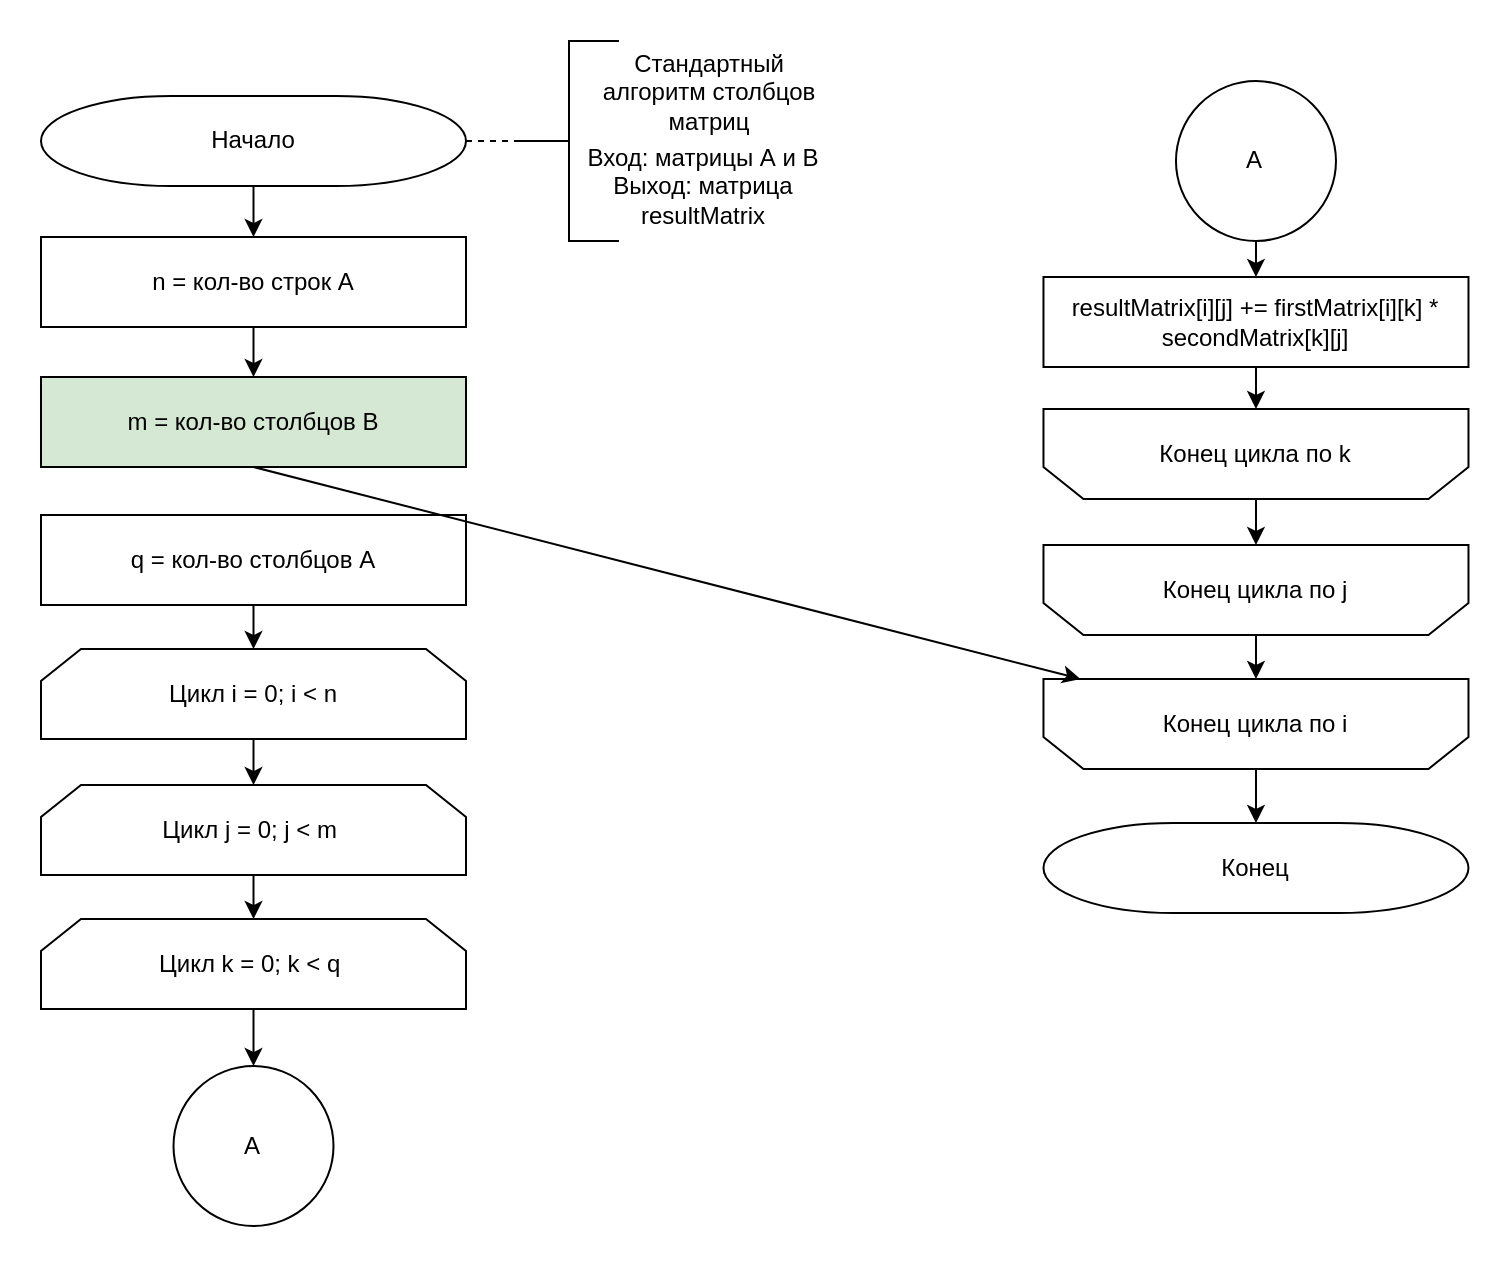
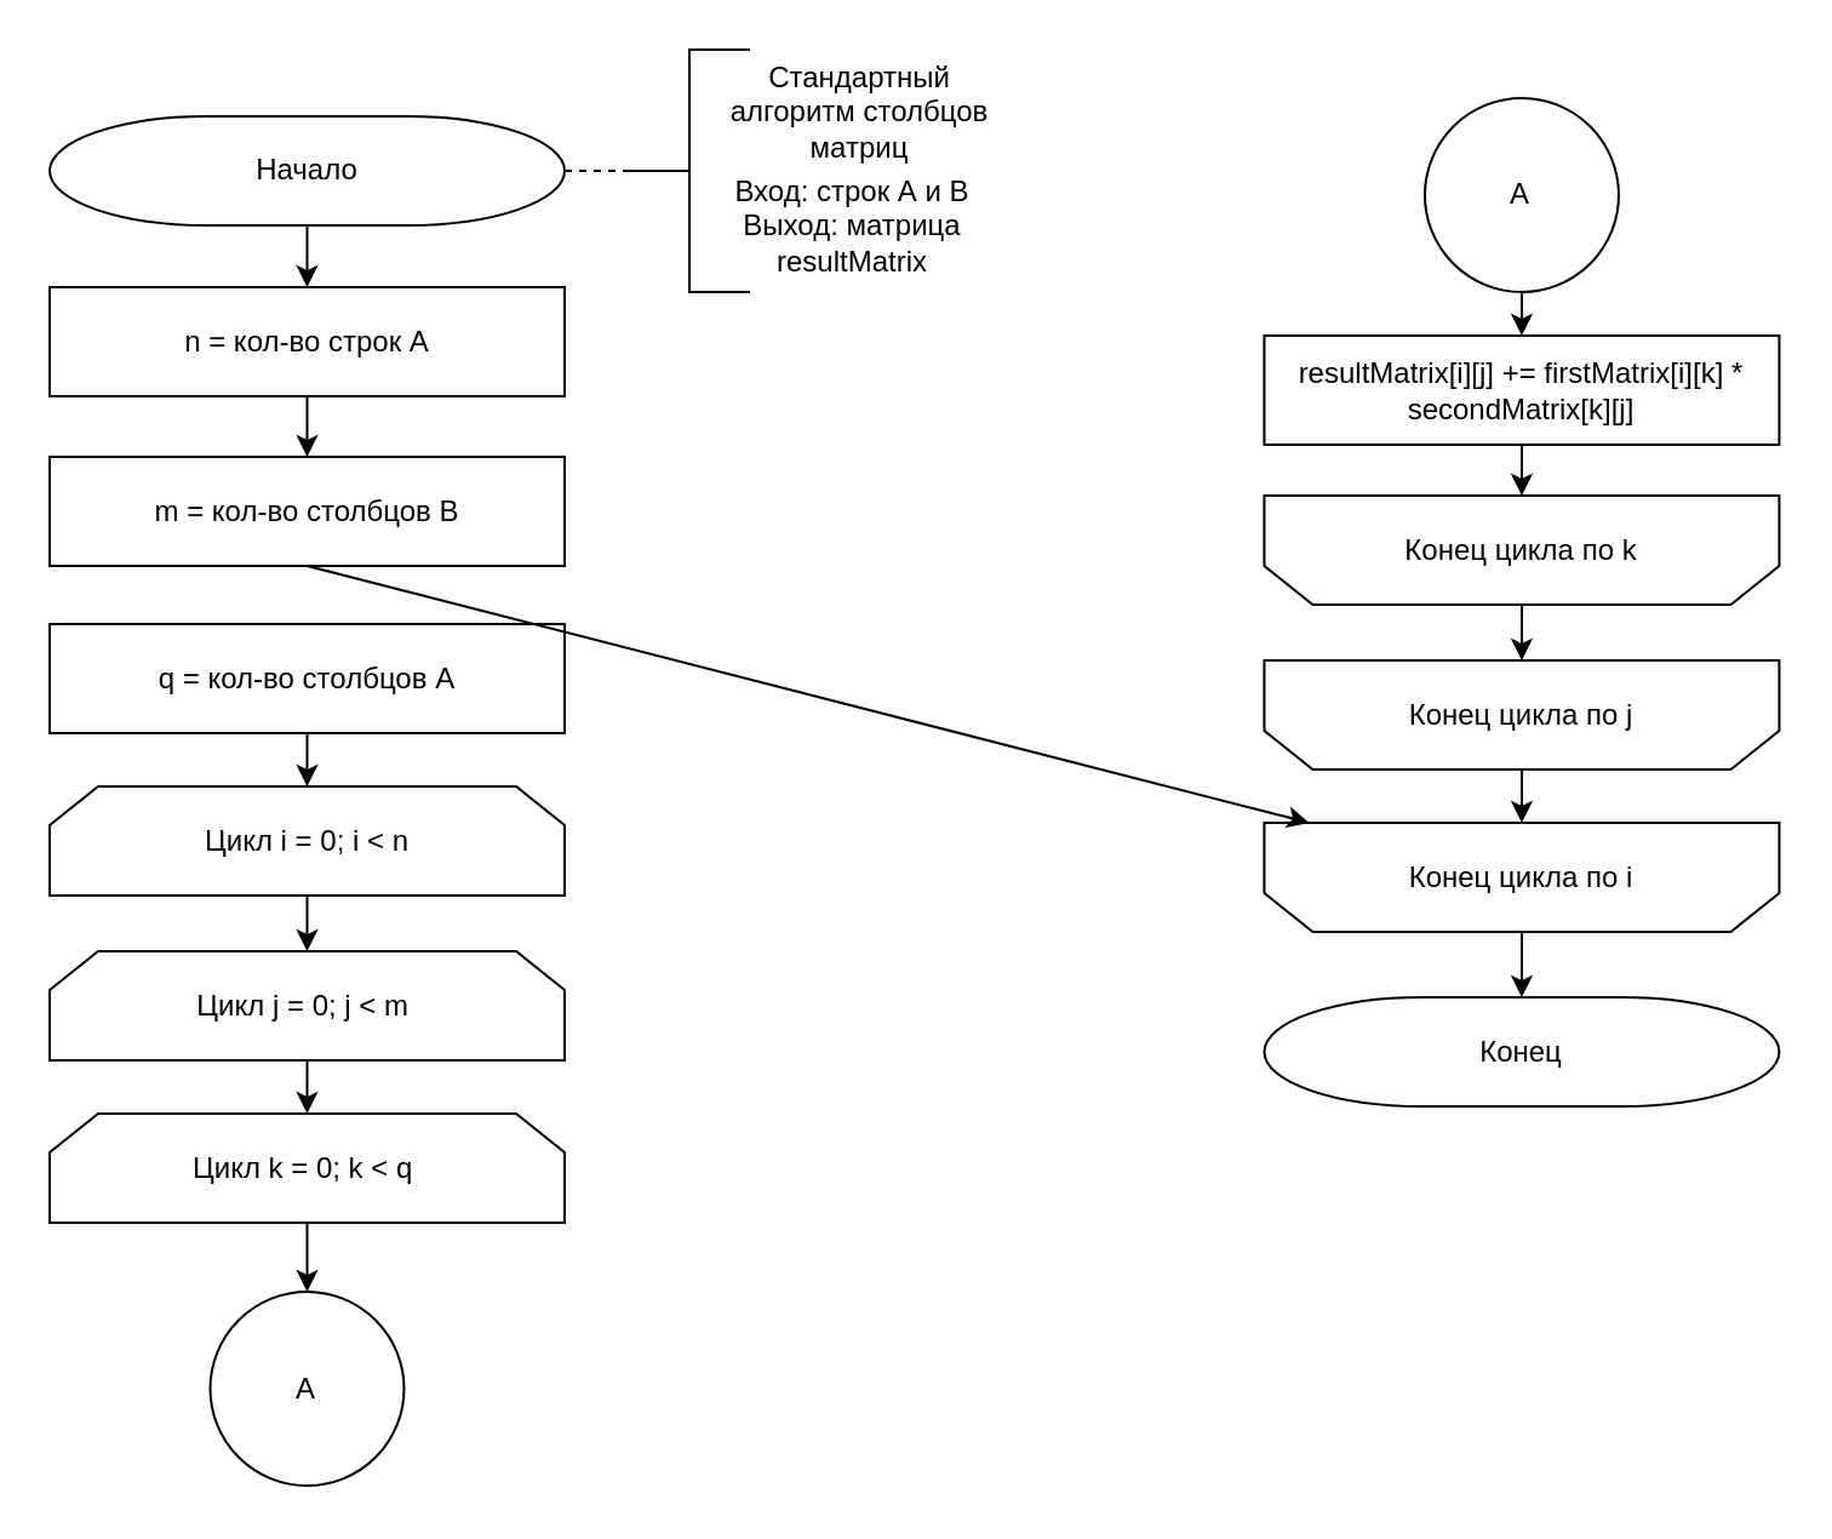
- <mxCell id="16" value="Вход: матрицы А и В&lt;br&gt;Выход: матрица resultMatrix" style="text;html=1;strokeColor=none;fillColor=none;align=center;verticalAlign=middle;whiteSpace=wrap;rounded=0;" parent="1" vertex="1"><mxGeometry x="275" y="78" width="153" height="30" as="geometry" /></mxCell>
+ <mxCell id="16" value="Вход: строк А и В&lt;br&gt;Выход: матрица resultMatrix" style="text;html=1;strokeColor=none;fillColor=none;align=center;verticalAlign=middle;whiteSpace=wrap;rounded=0;" parent="1" vertex="1"><mxGeometry x="275" y="78" width="153" height="30" as="geometry" /></mxCell>
- <mxCell id="28" value="m = кол-во столбцов B" style="rounded=0;whiteSpace=wrap;html=1;rotation=0;fillColor=#d5e8d4;" vertex="1" parent="1"><mxGeometry x="20" y="188" width="212.5" height="45" as="geometry" /></mxCell>
+ <mxCell id="28" value="m = кол-во столбцов B" style="rounded=0;whiteSpace=wrap;html=1;rotation=0;" vertex="1" parent="1"><mxGeometry x="20" y="188" width="212.5" height="45" as="geometry" /></mxCell>
